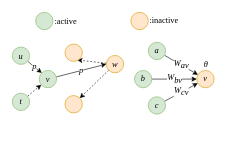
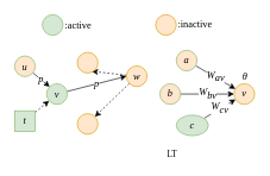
- <mxCell id="23" value="a" style="ellipse;whiteSpace=wrap;html=1;aspect=fixed;fillColor=#d5e8d4;strokeColor=#82b366;fontFamily=Times New Roman;fontStyle=2;fontSize=14;" vertex="1" parent="1"><mxGeometry x="247" y="70" width="29" height="29" as="geometry" /></mxCell>
+ <mxCell id="23" value="a" style="ellipse;whiteSpace=wrap;html=1;aspect=fixed;fillColor=#ffe6cc;strokeColor=#82b366;fontFamily=Times New Roman;fontStyle=2;fontSize=14;" vertex="1" parent="1"><mxGeometry x="247" y="70" width="29" height="29" as="geometry" /></mxCell>
- <mxCell id="14" value="&lt;font face=&quot;Times New Roman&quot; style=&quot;font-size: 14px;&quot;&gt;u&lt;/font&gt;" style="ellipse;whiteSpace=wrap;html=1;aspect=fixed;fillColor=#d5e8d4;strokeColor=#82b366;fontStyle=2;fontSize=14;" vertex="1" parent="1"><mxGeometry x="20" y="78" width="29" height="29" as="geometry" /></mxCell>
+ <mxCell id="14" value="&lt;font face=&quot;Times New Roman&quot; style=&quot;font-size: 14px;&quot;&gt;u&lt;/font&gt;" style="ellipse;whiteSpace=wrap;html=1;aspect=fixed;fillColor=#ffe6cc;strokeColor=#82b366;fontStyle=2;fontSize=14;" vertex="1" parent="1"><mxGeometry x="20" y="78" width="29" height="29" as="geometry" /></mxCell>
- <mxCell id="21" value="b" style="ellipse;whiteSpace=wrap;html=1;aspect=fixed;fillColor=#d5e8d4;strokeColor=#82b366;fontFamily=Times New Roman;fontStyle=2;fontSize=14;" vertex="1" parent="1"><mxGeometry x="224" y="117" width="29" height="29" as="geometry" /></mxCell>
+ <mxCell id="21" value="b" style="ellipse;whiteSpace=wrap;html=1;aspect=fixed;fillColor=#ffe6cc;strokeColor=#82b366;fontFamily=Times New Roman;fontStyle=2;fontSize=14;" vertex="1" parent="1"><mxGeometry x="224" y="117" width="29" height="29" as="geometry" /></mxCell>
- <mxCell id="12" value="t" style="ellipse;whiteSpace=wrap;html=1;aspect=fixed;fillColor=#d5e8d4;strokeColor=#82b366;fontFamily=Times New Roman;fontStyle=2;fontSize=14;" vertex="1" parent="1"><mxGeometry x="20" y="155" width="29" height="29" as="geometry" /></mxCell>
+ <mxCell id="12" value="t" style="whiteSpace=wrap;html=1;aspect=fixed;fillColor=#d5e8d4;strokeColor=#82b366;fontFamily=Times New Roman;fontStyle=2;fontSize=14;rounded=0;" vertex="1" parent="1"><mxGeometry x="20" y="155" width="29" height="29" as="geometry" /></mxCell>
- <mxCell id="19" value="c" style="ellipse;whiteSpace=wrap;html=1;aspect=fixed;fillColor=#d5e8d4;strokeColor=#82b366;fontFamily=Times New Roman;fontStyle=2;fontSize=14;" vertex="1" parent="1"><mxGeometry x="247" y="161" width="29" height="29" as="geometry" /></mxCell>
+ <mxCell id="19" value="c" style="ellipse;whiteSpace=wrap;html=1;aspect=fixed;fillColor=#d5e8d4;strokeColor=#82b366;fontFamily=Times New Roman;fontStyle=2;fontSize=14;" vertex="1" parent="1"><mxGeometry x="247" y="161" width="45" height="29" as="geometry" /></mxCell>
+ <mxCell id="25" value="LT" style="text;html=1;align=center;verticalAlign=middle;resizable=0;points=[];autosize=1;strokeColor=none;fillColor=none;fontFamily=Times New Roman;" vertex="1" parent="1"><mxGeometry x="229" y="207" width="24" height="18" as="geometry" /></mxCell>
